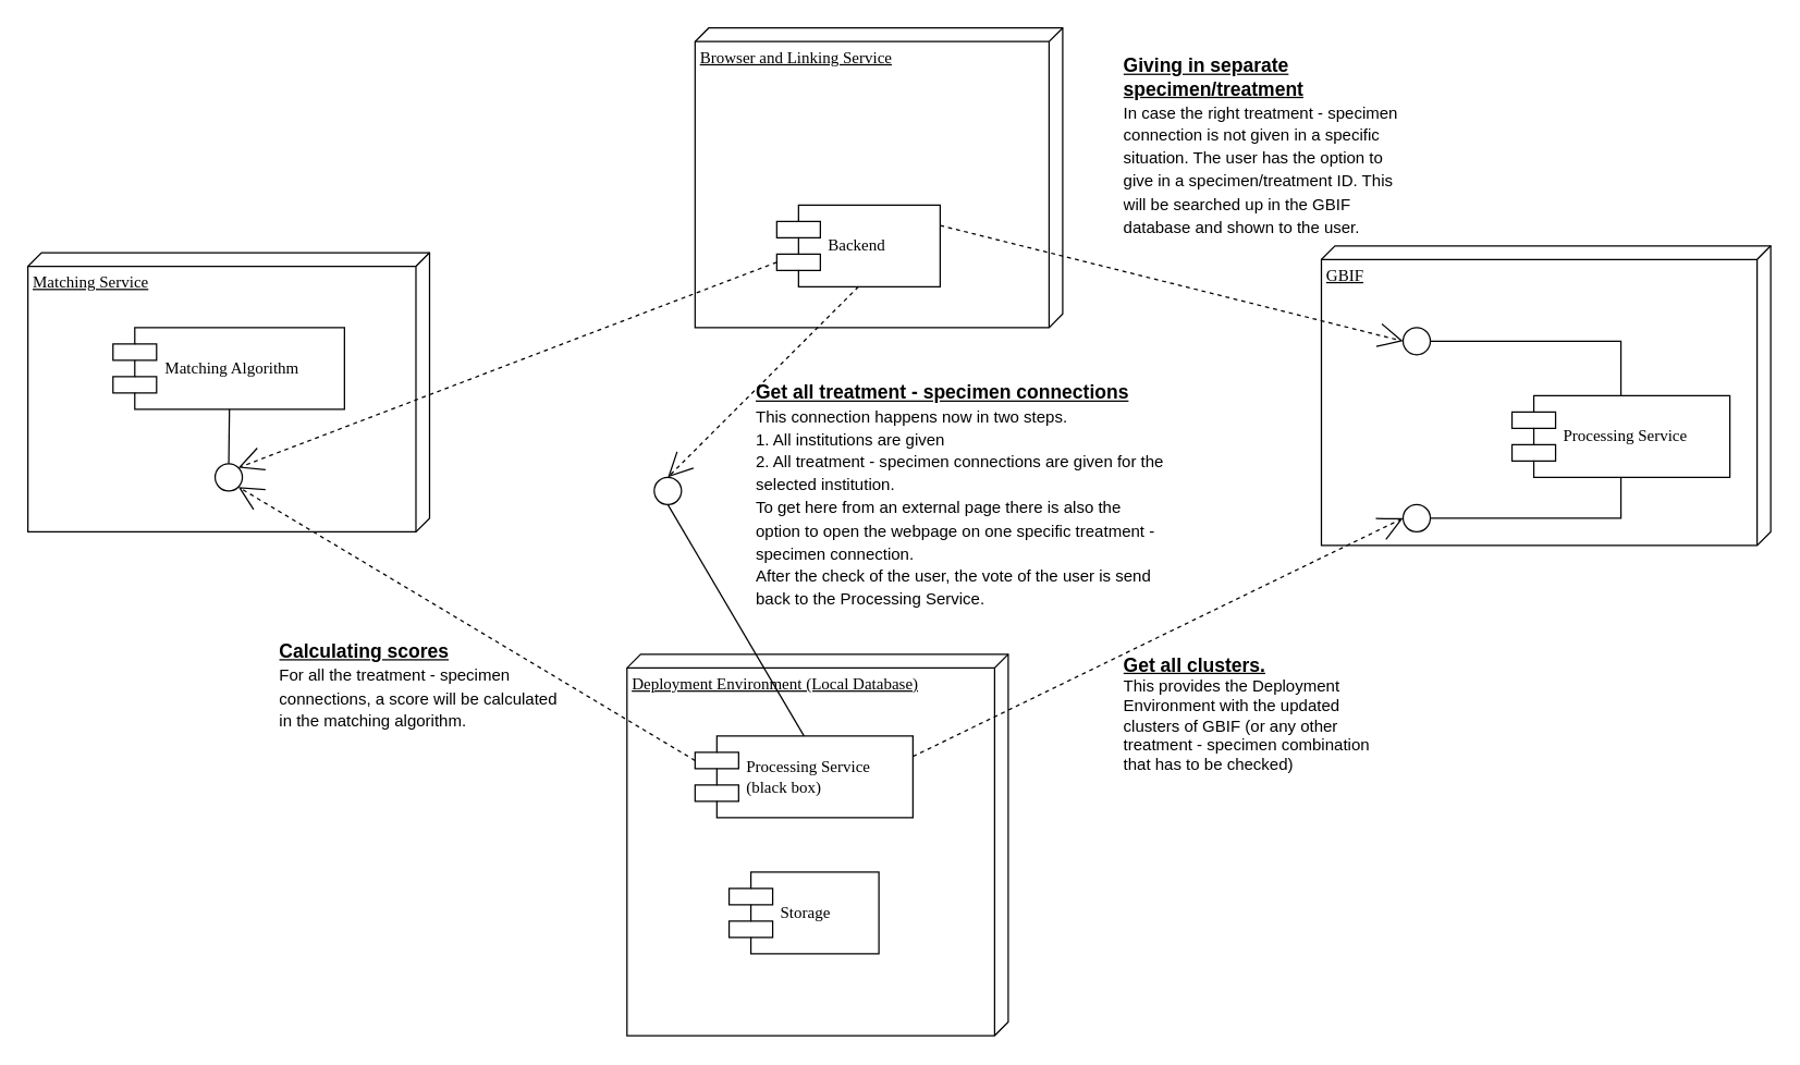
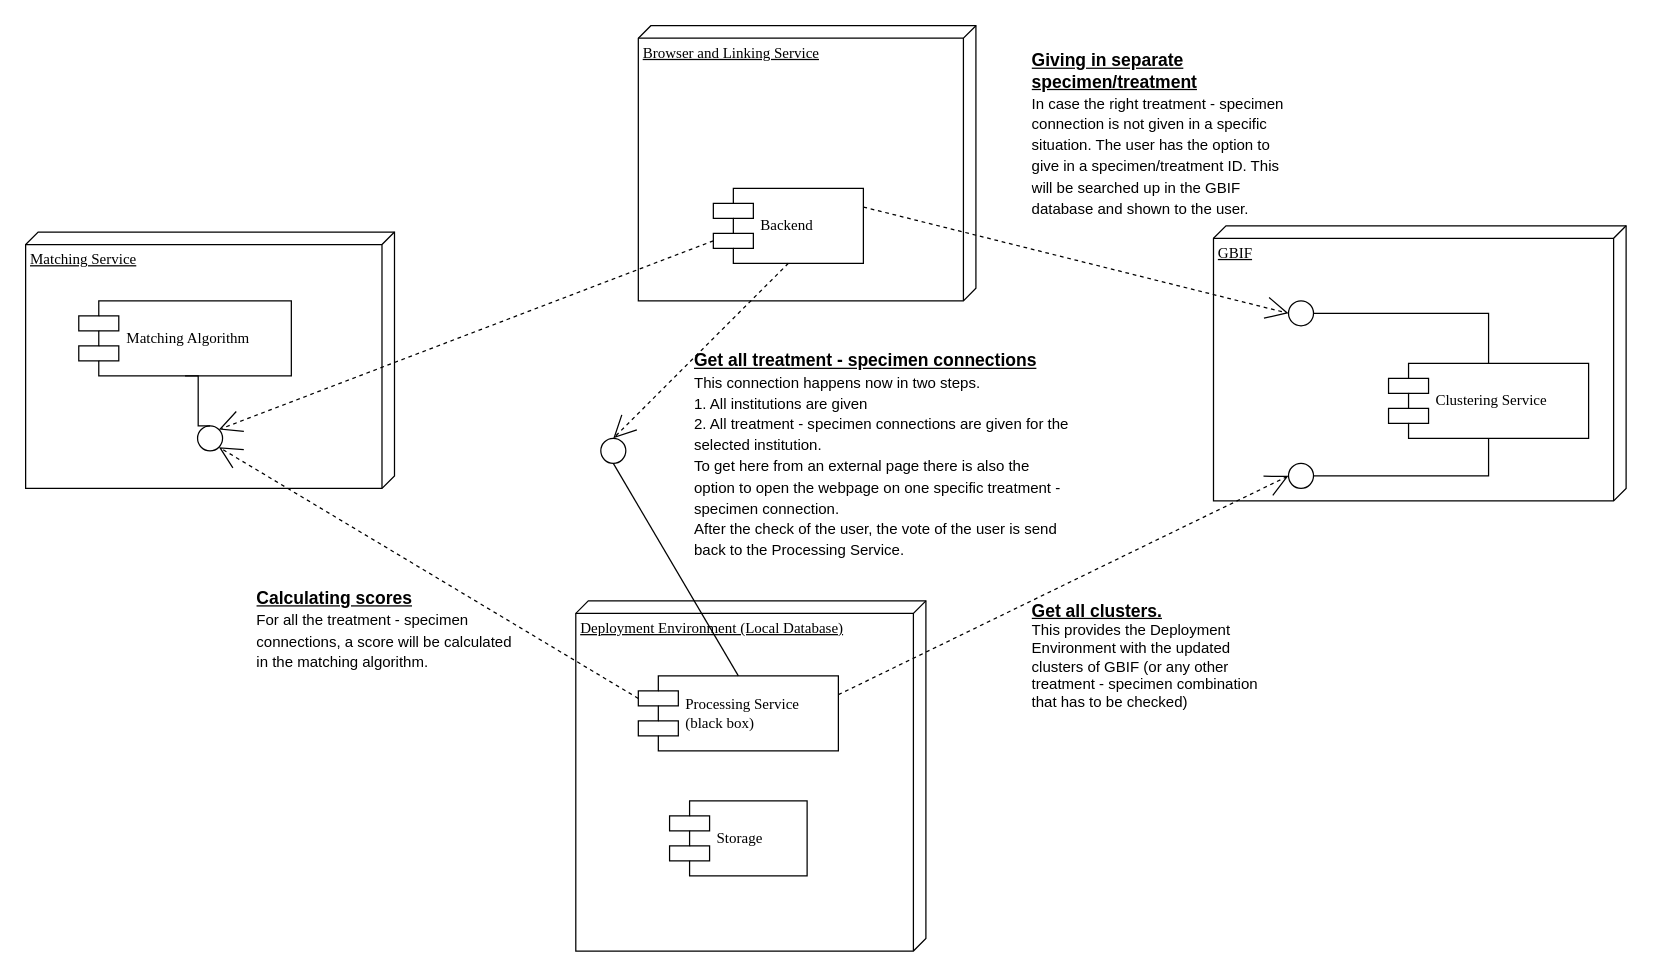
- <mxCell id="10" value="&lt;div&gt;Matching Algorithm&lt;/div&gt;" style="shape=component;align=left;spacingLeft=36;rounded=0;shadow=0;comic=0;labelBackgroundColor=none;strokeWidth=1;fontFamily=Verdana;fontSize=12;html=1;" parent="1" vertex="1"><mxGeometry x="82.5" y="240" width="170" height="60" as="geometry" /></mxCell>
+ <mxCell id="10" value="&lt;div&gt;Matching Algorithm&lt;/div&gt;" style="shape=component;align=left;spacingLeft=36;rounded=0;shadow=0;comic=0;labelBackgroundColor=none;strokeWidth=1;fontFamily=Verdana;fontSize=12;html=1;" parent="1" vertex="1"><mxGeometry x="62.5" y="240" width="170" height="60" as="geometry" /></mxCell>
- <mxCell id="8" value="&lt;div&gt;Processing Service&lt;/div&gt;" style="shape=component;align=left;spacingLeft=36;rounded=0;shadow=0;comic=0;labelBackgroundColor=none;strokeWidth=1;fontFamily=Verdana;fontSize=12;html=1;" parent="1" vertex="1"><mxGeometry x="1110" y="290" width="160" height="60" as="geometry" /></mxCell>
+ <mxCell id="8" value="&lt;div&gt;Clustering Service&lt;/div&gt;" style="shape=component;align=left;spacingLeft=36;rounded=0;shadow=0;comic=0;labelBackgroundColor=none;strokeWidth=1;fontFamily=Verdana;fontSize=12;html=1;" parent="1" vertex="1"><mxGeometry x="1110" y="290" width="160" height="60" as="geometry" /></mxCell>
